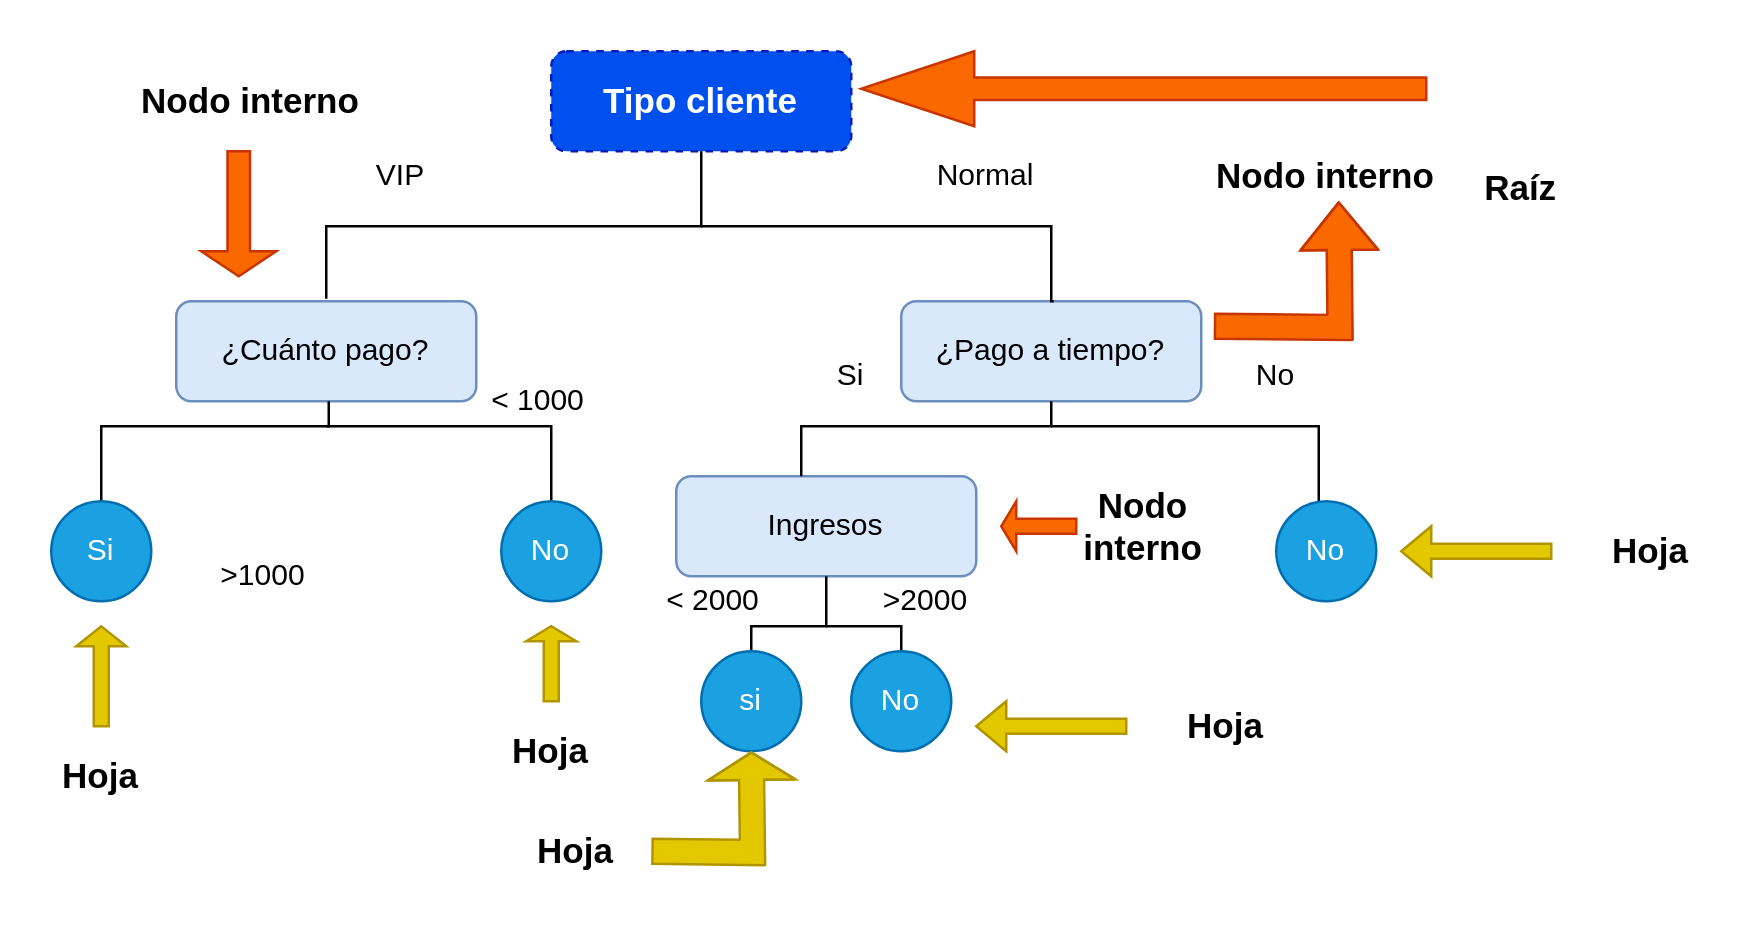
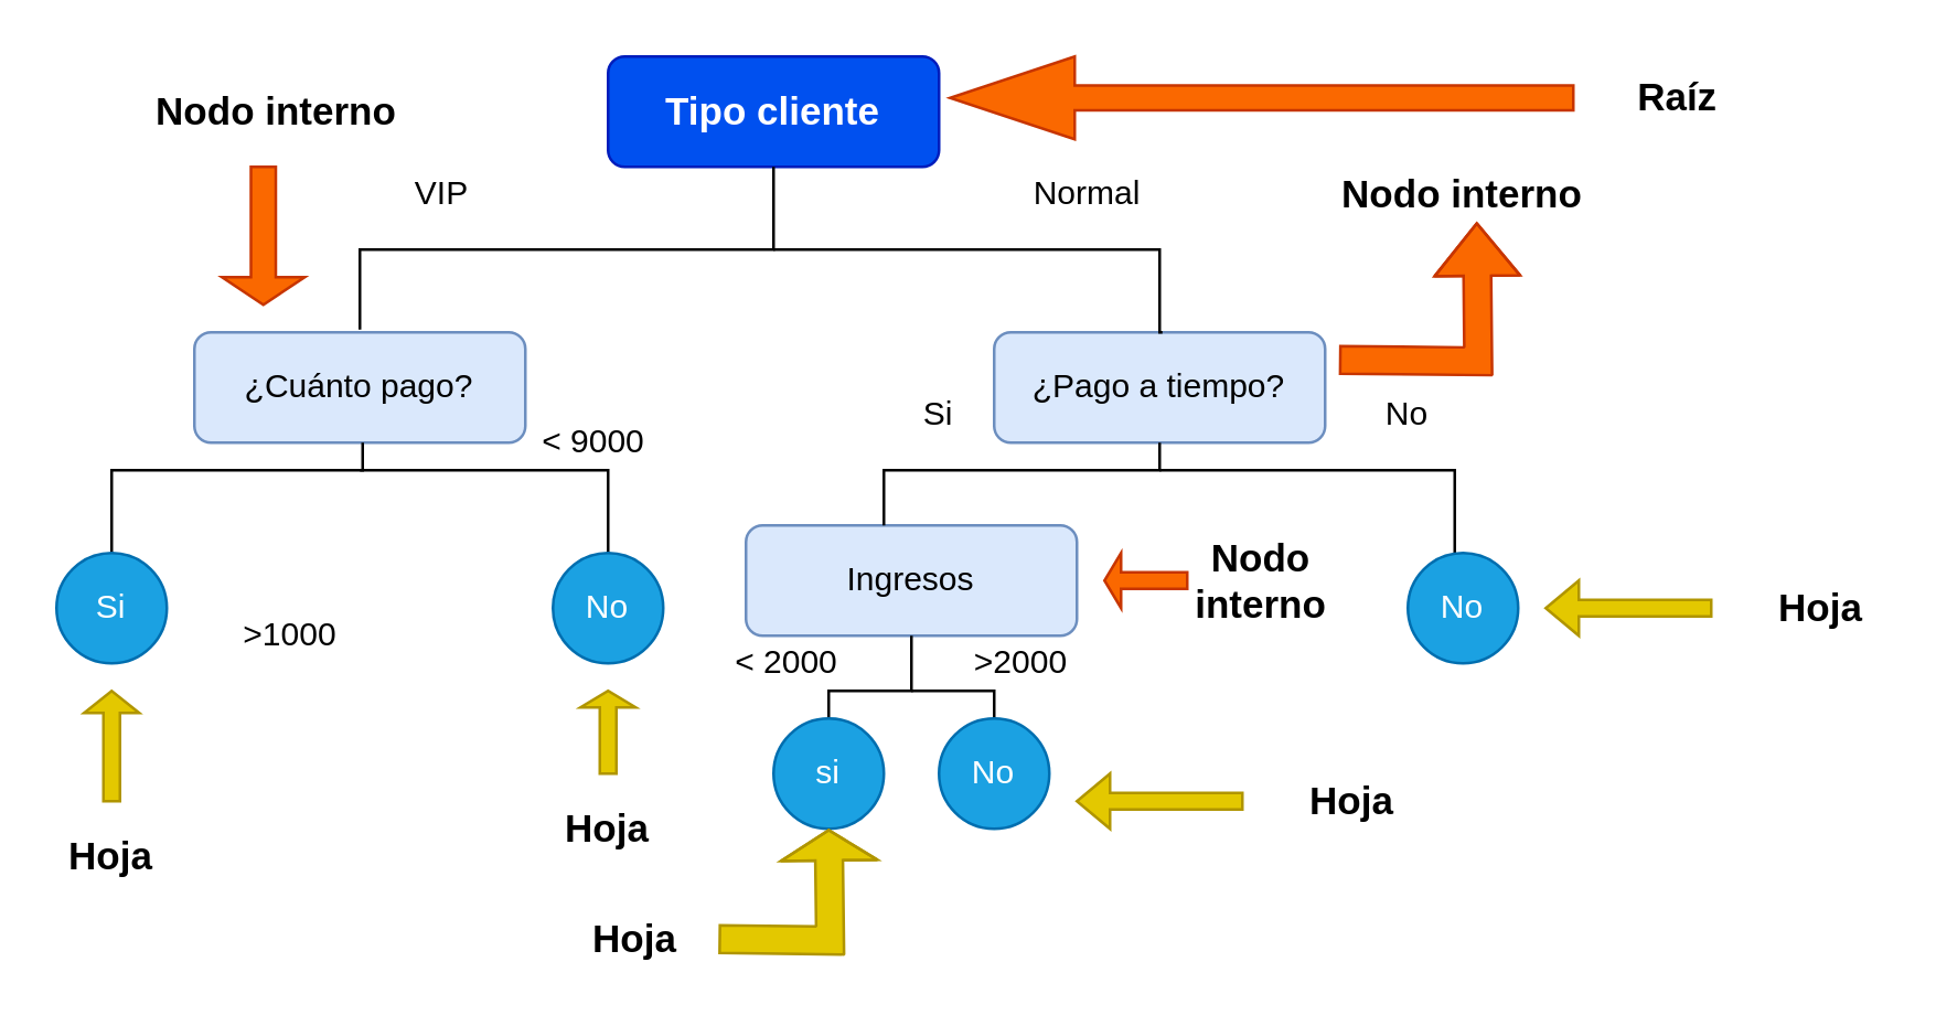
- <mxCell id="2" value="&lt;b&gt;&lt;font style=&quot;font-size: 14px&quot;&gt;Tipo cliente&lt;/font&gt;&lt;/b&gt;" style="rounded=1;whiteSpace=wrap;html=1;fontSize=12;glass=0;strokeWidth=1;shadow=0;fillColor=#0050ef;strokeColor=#001DBC;fontColor=#ffffff;dashed=1;" parent="1" vertex="1"><mxGeometry x="220" y="20" width="120" height="40" as="geometry" /></mxCell>
+ <mxCell id="2" value="&lt;b&gt;&lt;font style=&quot;font-size: 14px&quot;&gt;Tipo cliente&lt;/font&gt;&lt;/b&gt;" style="rounded=1;whiteSpace=wrap;html=1;fontSize=12;glass=0;strokeWidth=1;shadow=0;fillColor=#0050ef;strokeColor=#001DBC;fontColor=#ffffff;" parent="1" vertex="1"><mxGeometry x="220" y="20" width="120" height="40" as="geometry" /></mxCell>
- <mxCell id="29" value="&lt;font style=&quot;vertical-align: inherit&quot;&gt;&lt;font style=&quot;vertical-align: inherit&quot; size=&quot;1&quot;&gt;&lt;b style=&quot;font-size: 14px&quot;&gt;Raíz&amp;nbsp;&lt;/b&gt;&lt;/font&gt;&lt;/font&gt;" style="text;html=1;strokeColor=none;fillColor=none;align=center;verticalAlign=middle;whiteSpace=wrap;rounded=0;" vertex="1" parent="1"><mxGeometry x="590" y="65" width="40" height="20" as="geometry" /></mxCell>
+ <mxCell id="29" value="&lt;font style=&quot;vertical-align: inherit&quot;&gt;&lt;font style=&quot;vertical-align: inherit&quot; size=&quot;1&quot;&gt;&lt;b style=&quot;font-size: 14px&quot;&gt;Raíz&amp;nbsp;&lt;/b&gt;&lt;/font&gt;&lt;/font&gt;" style="text;html=1;strokeColor=none;fillColor=none;align=center;verticalAlign=middle;whiteSpace=wrap;rounded=0;" vertex="1" parent="1"><mxGeometry x="590" y="25" width="40" height="20" as="geometry" /></mxCell>
- <mxCell id="20" value="&lt;font style=&quot;vertical-align: inherit&quot;&gt;&lt;font style=&quot;vertical-align: inherit&quot;&gt;&lt;font style=&quot;vertical-align: inherit&quot;&gt;&lt;font style=&quot;vertical-align: inherit&quot;&gt;&amp;lt; 1000&lt;/font&gt;&lt;/font&gt;&lt;/font&gt;&lt;/font&gt;" style="text;html=1;strokeColor=none;fillColor=none;align=center;verticalAlign=middle;whiteSpace=wrap;rounded=0;" vertex="1" parent="1"><mxGeometry x="190" y="150" width="50" height="20" as="geometry" /></mxCell>
+ <mxCell id="20" value="&lt;font style=&quot;vertical-align: inherit&quot;&gt;&lt;font style=&quot;vertical-align: inherit&quot;&gt;&lt;font style=&quot;vertical-align: inherit&quot;&gt;&lt;font style=&quot;vertical-align: inherit&quot;&gt;&amp;lt; 9000&lt;/font&gt;&lt;/font&gt;&lt;/font&gt;&lt;/font&gt;" style="text;html=1;strokeColor=none;fillColor=none;align=center;verticalAlign=middle;whiteSpace=wrap;rounded=0;" vertex="1" parent="1"><mxGeometry x="190" y="150" width="50" height="20" as="geometry" /></mxCell>
